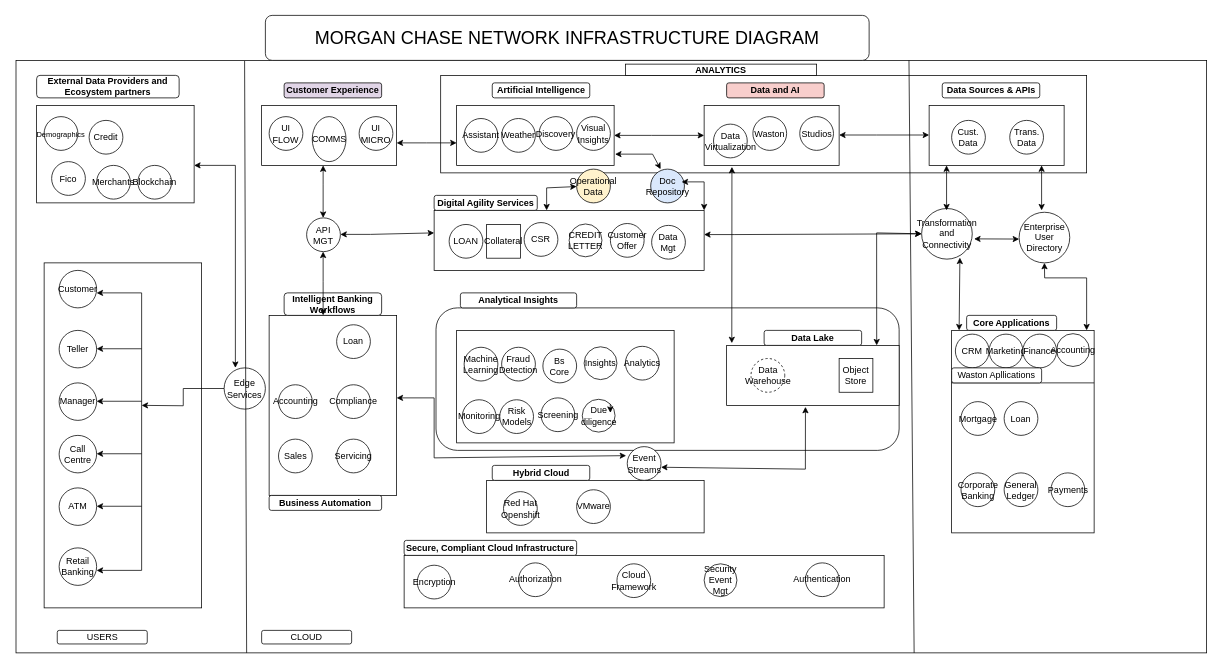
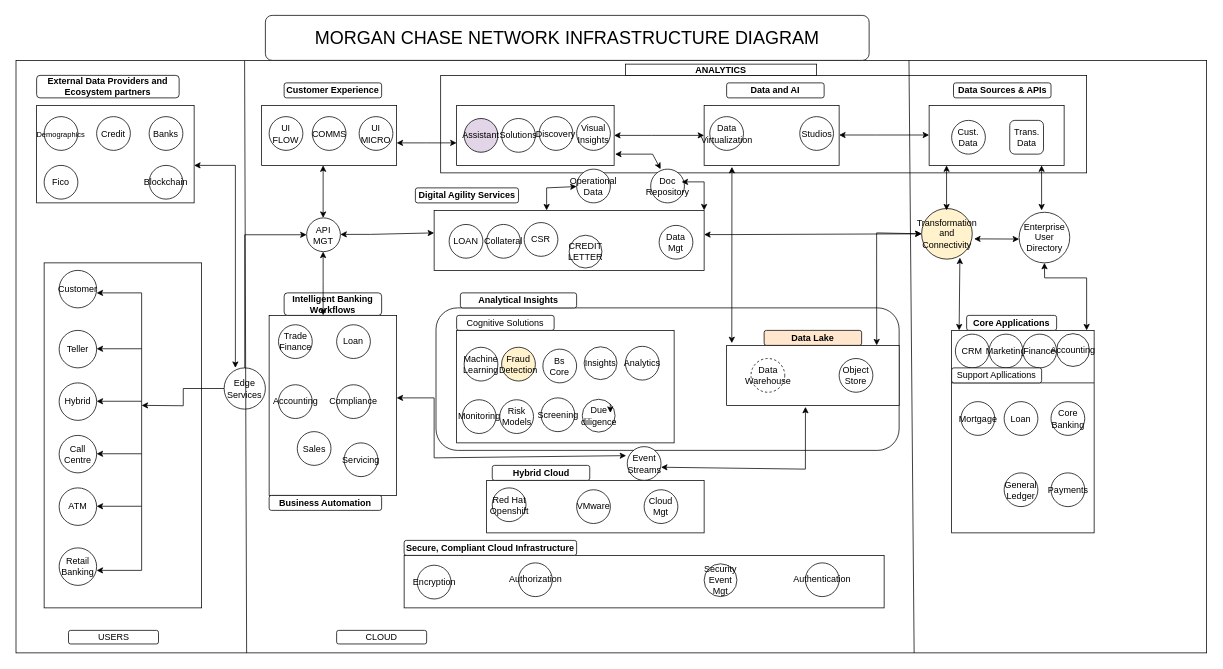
- <mxCell id="99" value="&lt;b&gt;Customer Experience&lt;/b&gt;" style="rounded=1;whiteSpace=wrap;html=1;fillColor=#e1d5e7;" parent="1" vertex="1"><mxGeometry x="378" y="110" width="130" height="20" as="geometry" /></mxCell>
+ <mxCell id="99" value="&lt;b&gt;Customer Experience&lt;/b&gt;" style="rounded=1;whiteSpace=wrap;html=1;" parent="1" vertex="1"><mxGeometry x="378" y="110" width="130" height="20" as="geometry" /></mxCell>
- <mxCell id="101" value="&lt;b&gt;Artificial Intelligence&lt;/b&gt;" style="rounded=1;whiteSpace=wrap;html=1;" parent="1" vertex="1"><mxGeometry x="655.5" y="110" width="130" height="20" as="geometry" /></mxCell>
- <mxCell id="100" value="&lt;b&gt;Data and AI&lt;/b&gt;" style="rounded=1;whiteSpace=wrap;html=1;fillColor=#f8cecc;" parent="1" vertex="1"><mxGeometry x="968" y="110" width="130" height="20" as="geometry" /></mxCell>
+ <mxCell id="100" value="&lt;b&gt;Data and AI&lt;/b&gt;" style="rounded=1;whiteSpace=wrap;html=1;" parent="1" vertex="1"><mxGeometry x="968" y="110" width="130" height="20" as="geometry" /></mxCell>
- <mxCell id="102" value="&lt;b&gt;Data Sources &amp;amp; APIs&lt;/b&gt;" style="rounded=1;whiteSpace=wrap;html=1;" parent="1" vertex="1"><mxGeometry x="1255.5" y="110" width="130" height="20" as="geometry" /></mxCell>
+ <mxCell id="102" value="&lt;b&gt;Data Sources &amp;amp; APIs&lt;/b&gt;" style="rounded=1;whiteSpace=wrap;html=1;" parent="1" vertex="1"><mxGeometry x="1270.5" y="110" width="130" height="20" as="geometry" /></mxCell>
+ <mxCell id="38" value="Banks" style="ellipse;whiteSpace=wrap;html=1;aspect=fixed;" parent="1" vertex="1"><mxGeometry x="198" y="155" width="45" height="45" as="geometry" /></mxCell>
- <mxCell id="79" value="Waston" style="ellipse;whiteSpace=wrap;html=1;aspect=fixed;" parent="1" vertex="1"><mxGeometry x="1003" y="155" width="45" height="45" as="geometry" /></mxCell>
- <mxCell id="42" value="Assistant" style="ellipse;whiteSpace=wrap;html=1;aspect=fixed;" parent="1" vertex="1"><mxGeometry x="618" y="157.5" width="45" height="45" as="geometry" /></mxCell>
+ <mxCell id="42" value="Assistant" style="ellipse;whiteSpace=wrap;html=1;aspect=fixed;fillColor=#e1d5e7;" parent="1" vertex="1"><mxGeometry x="618" y="157.5" width="45" height="45" as="geometry" /></mxCell>
- <mxCell id="43" value="Weather" style="ellipse;whiteSpace=wrap;html=1;aspect=fixed;" parent="1" vertex="1"><mxGeometry x="668" y="157.5" width="45" height="45" as="geometry" /></mxCell>
+ <mxCell id="43" value="Solutions" style="ellipse;whiteSpace=wrap;html=1;aspect=fixed;" parent="1" vertex="1"><mxGeometry x="668" y="157.5" width="45" height="45" as="geometry" /></mxCell>
- <mxCell id="34" value="Credit" style="ellipse;whiteSpace=wrap;html=1;aspect=fixed;" parent="1" vertex="1"><mxGeometry x="118" y="160" width="45" height="45" as="geometry" /></mxCell>
+ <mxCell id="34" value="Credit" style="ellipse;whiteSpace=wrap;html=1;aspect=fixed;" parent="1" vertex="1"><mxGeometry x="128" y="155" width="45" height="45" as="geometry" /></mxCell>
- <mxCell id="81" value="Trans. Data" style="ellipse;whiteSpace=wrap;html=1;aspect=fixed;" parent="1" vertex="1"><mxGeometry x="1345.5" y="160" width="45" height="45" as="geometry" /></mxCell>
+ <mxCell id="81" value="Trans. Data" style="whiteSpace=wrap;html=1;aspect=fixed;rounded=1;" parent="1" vertex="1"><mxGeometry x="1345.5" y="160" width="45" height="45" as="geometry" /></mxCell>
- <mxCell id="41" value="COMMS" style="ellipse;whiteSpace=wrap;html=1;aspect=fixed;" parent="1" vertex="1"><mxGeometry x="415.5" y="155" width="45" height="60" as="geometry" /></mxCell>
+ <mxCell id="41" value="COMMS" style="ellipse;whiteSpace=wrap;html=1;aspect=fixed;" parent="1" vertex="1"><mxGeometry x="415.5" y="155" width="45" height="45" as="geometry" /></mxCell>
- <mxCell id="77" value="Data Virtualization" style="ellipse;whiteSpace=wrap;html=1;aspect=fixed;" parent="1" vertex="1"><mxGeometry x="950.5" y="165" width="45" height="45" as="geometry" /></mxCell>
+ <mxCell id="77" value="Data Virtualization" style="ellipse;whiteSpace=wrap;html=1;aspect=fixed;" parent="1" vertex="1"><mxGeometry x="945.5" y="155" width="45" height="45" as="geometry" /></mxCell>
- <mxCell id="35" value="Fico" style="ellipse;whiteSpace=wrap;html=1;aspect=fixed;" parent="1" vertex="1"><mxGeometry x="68" y="215" width="45" height="45" as="geometry" /></mxCell>
+ <mxCell id="35" value="Fico" style="ellipse;whiteSpace=wrap;html=1;aspect=fixed;" parent="1" vertex="1"><mxGeometry x="58" y="220" width="45" height="45" as="geometry" /></mxCell>
- <mxCell id="36" value="Merchants" style="ellipse;whiteSpace=wrap;html=1;aspect=fixed;" parent="1" vertex="1"><mxGeometry x="128" y="220" width="45" height="45" as="geometry" /></mxCell>
- <mxCell id="37" value="Blockchain" style="ellipse;whiteSpace=wrap;html=1;aspect=fixed;" parent="1" vertex="1"><mxGeometry x="183" y="220" width="45" height="45" as="geometry" /></mxCell>
+ <mxCell id="37" value="Blockchain" style="ellipse;whiteSpace=wrap;html=1;aspect=fixed;" parent="1" vertex="1"><mxGeometry x="198" y="220" width="45" height="45" as="geometry" /></mxCell>
- <mxCell id="113" value="Operational Data" style="ellipse;whiteSpace=wrap;html=1;aspect=fixed;fillColor=#fff2cc;" parent="1" vertex="1"><mxGeometry x="768" y="225" width="45" height="45" as="geometry" /></mxCell>
+ <mxCell id="113" value="Operational Data" style="ellipse;whiteSpace=wrap;html=1;aspect=fixed;" parent="1" vertex="1"><mxGeometry x="768" y="225" width="45" height="45" as="geometry" /></mxCell>
- <mxCell id="114" value="Doc Repository" style="ellipse;whiteSpace=wrap;html=1;aspect=fixed;fillColor=#dae8fc;" parent="1" vertex="1"><mxGeometry x="866.75" y="225" width="45" height="45" as="geometry" /></mxCell>
+ <mxCell id="114" value="Doc Repository" style="ellipse;whiteSpace=wrap;html=1;aspect=fixed;" parent="1" vertex="1"><mxGeometry x="866.75" y="225" width="45" height="45" as="geometry" /></mxCell>
- <mxCell id="105" value="&lt;b&gt;Digital Agility Services&lt;/b&gt;" style="rounded=1;whiteSpace=wrap;html=1;" parent="1" vertex="1"><mxGeometry x="578" y="260" width="137.5" height="20" as="geometry" /></mxCell>
+ <mxCell id="105" value="&lt;b&gt;Digital Agility Services&lt;/b&gt;" style="rounded=1;whiteSpace=wrap;html=1;" parent="1" vertex="1"><mxGeometry x="553" y="250" width="137.5" height="20" as="geometry" /></mxCell>
- <mxCell id="116" value="Transformation and Connectivity" style="ellipse;whiteSpace=wrap;html=1;aspect=fixed;" parent="1" vertex="1"><mxGeometry x="1228" y="277.5" width="67.5" height="67.5" as="geometry" /></mxCell>
+ <mxCell id="116" value="Transformation and Connectivity" style="ellipse;whiteSpace=wrap;html=1;aspect=fixed;fillColor=#fff2cc;" parent="1" vertex="1"><mxGeometry x="1228" y="277.5" width="67.5" height="67.5" as="geometry" /></mxCell>
+ <mxCell id="95" style="edgeStyle=orthogonalEdgeStyle;rounded=0;orthogonalLoop=1;jettySize=auto;html=1;exitX=0.5;exitY=0;exitDx=0;exitDy=0;entryX=0;entryY=0.5;entryDx=0;entryDy=0;" parent="1" source="96" target="109" edge="1"><mxGeometry relative="1" as="geometry" /></mxCell>
- <mxCell id="49" value="CREDIT LETTER" style="ellipse;whiteSpace=wrap;html=1;aspect=fixed;" parent="1" vertex="1"><mxGeometry x="758" y="298.13" width="43.75" height="43.75" as="geometry" /></mxCell>
+ <mxCell id="49" value="CREDIT LETTER" style="ellipse;whiteSpace=wrap;html=1;aspect=fixed;" parent="1" vertex="1"><mxGeometry x="758" y="313.13" width="43.75" height="43.75" as="geometry" /></mxCell>
- <mxCell id="50" value="Customer Offer" style="ellipse;whiteSpace=wrap;html=1;aspect=fixed;" parent="1" vertex="1"><mxGeometry x="813" y="297.5" width="45" height="45" as="geometry" /></mxCell>
- <mxCell id="47" value="Collateral" style="whiteSpace=wrap;html=1;aspect=fixed;rounded=0;" parent="1" vertex="1"><mxGeometry x="648" y="298.75" width="45" height="45" as="geometry" /></mxCell>
+ <mxCell id="47" value="Collateral" style="ellipse;whiteSpace=wrap;html=1;aspect=fixed;" parent="1" vertex="1"><mxGeometry x="648" y="298.75" width="45" height="45" as="geometry" /></mxCell>
- <mxCell id="51" value="Data Mgt" style="ellipse;whiteSpace=wrap;html=1;aspect=fixed;" parent="1" vertex="1"><mxGeometry x="868" y="300" width="45" height="45" as="geometry" /></mxCell>
+ <mxCell id="51" value="Data Mgt" style="ellipse;whiteSpace=wrap;html=1;aspect=fixed;" parent="1" vertex="1"><mxGeometry x="878" y="300" width="45" height="45" as="geometry" /></mxCell>
+ <mxCell id="103" value="Cognitive Solutions" style="rounded=1;whiteSpace=wrap;html=1;" parent="1" vertex="1"><mxGeometry x="608" y="420" width="130" height="20" as="geometry" /></mxCell>
- <mxCell id="104" value="&lt;b&gt;Data Lake&lt;/b&gt;" style="rounded=1;whiteSpace=wrap;html=1;" parent="1" vertex="1"><mxGeometry x="1018" y="440" width="130" height="20" as="geometry" /></mxCell>
+ <mxCell id="104" value="&lt;b&gt;Data Lake&lt;/b&gt;" style="rounded=1;whiteSpace=wrap;html=1;fillColor=#ffe6cc;" parent="1" vertex="1"><mxGeometry x="1018" y="440" width="130" height="20" as="geometry" /></mxCell>
+ <mxCell id="62" value="Trade Finance" style="ellipse;whiteSpace=wrap;html=1;aspect=fixed;" parent="1" vertex="1"><mxGeometry x="370.5" y="432.5" width="45" height="45" as="geometry" /></mxCell>
- <mxCell id="53" value="Fraud Detection" style="ellipse;whiteSpace=wrap;html=1;aspect=fixed;" parent="1" vertex="1"><mxGeometry x="668" y="462.5" width="45" height="45" as="geometry" /></mxCell>
+ <mxCell id="53" value="Fraud Detection" style="ellipse;whiteSpace=wrap;html=1;aspect=fixed;fillColor=#fff2cc;" parent="1" vertex="1"><mxGeometry x="668" y="462.5" width="45" height="45" as="geometry" /></mxCell>
- <mxCell id="71" value="Object Store" style="whiteSpace=wrap;html=1;aspect=fixed;rounded=0;" parent="1" vertex="1"><mxGeometry x="1118" y="477.5" width="45" height="45" as="geometry" /></mxCell>
+ <mxCell id="71" value="Object Store" style="ellipse;whiteSpace=wrap;html=1;aspect=fixed;" parent="1" vertex="1"><mxGeometry x="1118" y="477.5" width="45" height="45" as="geometry" /></mxCell>
- <mxCell id="139" value="Waston Apllications" style="rounded=1;whiteSpace=wrap;html=1;" parent="1" vertex="1"><mxGeometry x="1268" y="490" width="120" height="20" as="geometry" /></mxCell>
+ <mxCell id="139" value="Support Apllications" style="rounded=1;whiteSpace=wrap;html=1;" parent="1" vertex="1"><mxGeometry x="1268" y="490" width="120" height="20" as="geometry" /></mxCell>
- <mxCell id="22" value="Manager" style="ellipse;whiteSpace=wrap;html=1;aspect=fixed;" parent="1" vertex="1"><mxGeometry x="78" y="510" width="50" height="50" as="geometry" /></mxCell>
+ <mxCell id="22" value="Hybrid" style="ellipse;whiteSpace=wrap;html=1;aspect=fixed;" parent="1" vertex="1"><mxGeometry x="78" y="510" width="50" height="50" as="geometry" /></mxCell>
+ <mxCell id="88" value="Core Banking" style="ellipse;whiteSpace=wrap;html=1;aspect=fixed;" parent="1" vertex="1"><mxGeometry x="1400.5" y="535" width="45" height="45" as="geometry" /></mxCell>
- <mxCell id="63" value="Sales" style="ellipse;whiteSpace=wrap;html=1;aspect=fixed;" parent="1" vertex="1"><mxGeometry x="370.5" y="585" width="45" height="45" as="geometry" /></mxCell>
+ <mxCell id="63" value="Sales" style="ellipse;whiteSpace=wrap;html=1;aspect=fixed;" parent="1" vertex="1"><mxGeometry x="395.5" y="575" width="45" height="45" as="geometry" /></mxCell>
- <mxCell id="66" value="Servicing" style="ellipse;whiteSpace=wrap;html=1;aspect=fixed;" parent="1" vertex="1"><mxGeometry x="448" y="585" width="45" height="45" as="geometry" /></mxCell>
+ <mxCell id="66" value="Servicing" style="ellipse;whiteSpace=wrap;html=1;aspect=fixed;" parent="1" vertex="1"><mxGeometry x="458" y="590" width="45" height="45" as="geometry" /></mxCell>
- <mxCell id="90" value="Corporate Banking" style="ellipse;whiteSpace=wrap;html=1;aspect=fixed;" parent="1" vertex="1"><mxGeometry x="1280.5" y="630" width="45" height="45" as="geometry" /></mxCell>
+ <mxCell id="68" value="Cloud Mgt" style="ellipse;whiteSpace=wrap;html=1;aspect=fixed;" parent="1" vertex="1"><mxGeometry x="858" y="652.5" width="45" height="45" as="geometry" /></mxCell>
- <mxCell id="67" value="Red Hat Openshift" style="ellipse;whiteSpace=wrap;html=1;aspect=fixed;" parent="1" vertex="1"><mxGeometry x="670.5" y="655" width="45" height="45" as="geometry" /></mxCell>
+ <mxCell id="67" value="Red Hat Openshift" style="ellipse;whiteSpace=wrap;html=1;aspect=fixed;" parent="1" vertex="1"><mxGeometry x="655.5" y="650" width="45" height="45" as="geometry" /></mxCell>
- <mxCell id="74" value="Cloud Framework" style="ellipse;whiteSpace=wrap;html=1;aspect=fixed;" parent="1" vertex="1"><mxGeometry x="821.75" y="751.24" width="45" height="45" as="geometry" /></mxCell>
- <mxCell id="98" value="USERS" style="rounded=1;whiteSpace=wrap;html=1;" parent="1" vertex="1"><mxGeometry x="75.5" y="840" width="120" height="18.12" as="geometry" /></mxCell>
+ <mxCell id="98" value="USERS" style="rounded=1;whiteSpace=wrap;html=1;" parent="1" vertex="1"><mxGeometry x="90.5" width="120" height="18.12" as="geometry" y="840" /></mxCell>
- <mxCell id="127" value="CLOUD" style="rounded=1;whiteSpace=wrap;html=1;" parent="1" vertex="1"><mxGeometry x="348" width="120" height="18.12" as="geometry" y="840" /></mxCell>
+ <mxCell id="127" value="CLOUD" style="rounded=1;whiteSpace=wrap;html=1;" parent="1" vertex="1"><mxGeometry x="448" y="840" width="120" height="18.12" as="geometry" /></mxCell>
